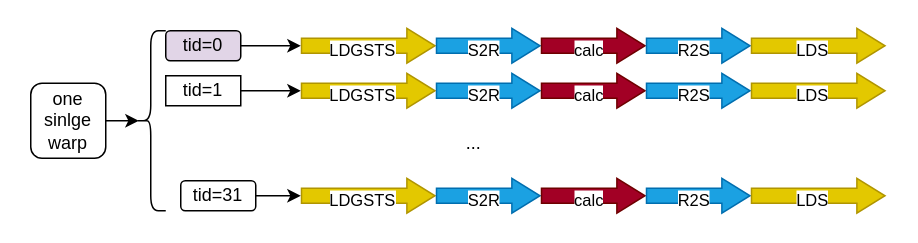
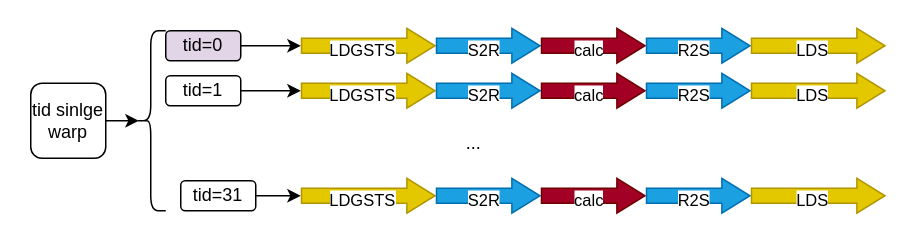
- <mxCell id="24" value="tid=1" style="whiteSpace=wrap;html=1;rounded=0;" vertex="1" parent="1"><mxGeometry x="110" y="50" width="50" height="20" as="geometry" /></mxCell>
+ <mxCell id="24" value="tid=1" style="rounded=1;whiteSpace=wrap;html=1;" vertex="1" parent="1"><mxGeometry x="110" y="50" width="50" height="20" as="geometry" /></mxCell>
- <mxCell id="40" value="one sinlge warp" style="rounded=1;whiteSpace=wrap;html=1;" vertex="1" parent="1"><mxGeometry x="20" y="55" width="50" height="50" as="geometry" /></mxCell>
+ <mxCell id="40" value="tid sinlge warp" style="rounded=1;whiteSpace=wrap;html=1;" vertex="1" parent="1"><mxGeometry x="20" y="55" width="50" height="50" as="geometry" /></mxCell>
